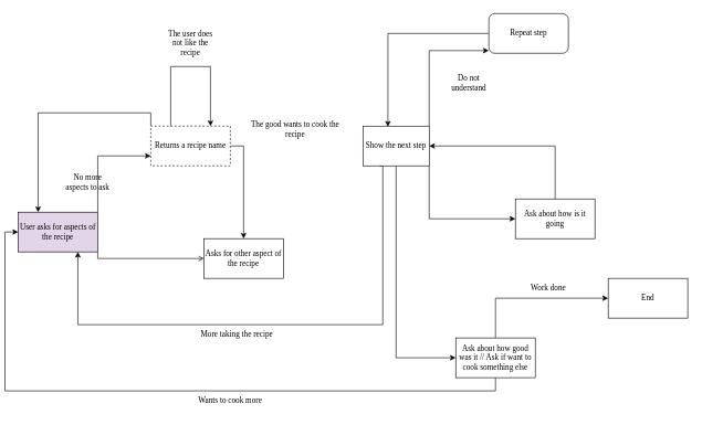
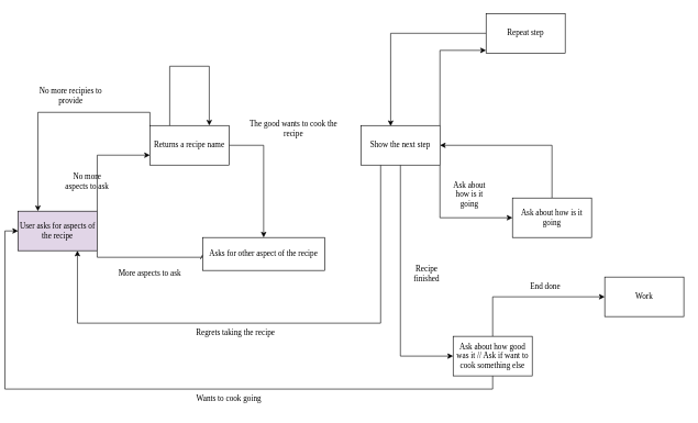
- <mxCell id="15" value="&lt;font face=&quot;Verdana&quot;&gt;Repeat step&lt;/font&gt;" style="whiteSpace=wrap;html=1;rounded=1;" vertex="1" parent="1"><mxGeometry x="730" y="20" width="120" height="60" as="geometry" /></mxCell>
+ <mxCell id="15" value="&lt;font face=&quot;Verdana&quot;&gt;Repeat step&lt;/font&gt;" style="rounded=0;whiteSpace=wrap;html=1;" vertex="1" parent="1"><mxGeometry x="730" y="20" width="120" height="60" as="geometry" /></mxCell>
- <mxCell id="24" value="The user does not like the recipe" style="text;html=1;strokeColor=none;fillColor=none;align=center;verticalAlign=middle;whiteSpace=wrap;rounded=0;fontFamily=Verdana;" vertex="1" parent="1"><mxGeometry x="240" y="50" width="80" height="30" as="geometry" /></mxCell>
- <mxCell id="27" value="Do not understand" style="text;html=1;strokeColor=none;fillColor=none;align=center;verticalAlign=middle;whiteSpace=wrap;rounded=0;fontFamily=Verdana;" vertex="1" parent="1"><mxGeometry x="670" y="110" width="60" height="30" as="geometry" /></mxCell>
+ <mxCell id="25" value="No more recipies to provide" style="text;html=1;strokeColor=none;fillColor=none;align=center;verticalAlign=middle;whiteSpace=wrap;rounded=0;fontFamily=Verdana;" vertex="1" parent="1"><mxGeometry x="40" y="130" width="120" height="30" as="geometry" /></mxCell>
- <mxCell id="7" value="&lt;font face=&quot;Verdana&quot;&gt;Returns a recipe name&lt;/font&gt;" style="rounded=0;whiteSpace=wrap;html=1;dashed=1;" vertex="1" parent="1"><mxGeometry x="220" y="190" width="120" height="60" as="geometry" /></mxCell>
+ <mxCell id="7" value="&lt;font face=&quot;Verdana&quot;&gt;Returns a recipe name&lt;/font&gt;" style="rounded=0;whiteSpace=wrap;html=1;" vertex="1" parent="1"><mxGeometry x="220" y="190" width="120" height="60" as="geometry" /></mxCell>
- <mxCell id="13" value="&lt;font face=&quot;Verdana&quot;&gt;Show the next step&lt;/font&gt;" style="rounded=0;whiteSpace=wrap;html=1;" vertex="1" parent="1"><mxGeometry x="540" y="190" width="100" height="60" as="geometry" /></mxCell>
+ <mxCell id="13" value="&lt;font face=&quot;Verdana&quot;&gt;Show the next step&lt;/font&gt;" style="rounded=0;whiteSpace=wrap;html=1;" vertex="1" parent="1"><mxGeometry x="540" y="190" width="120" height="60" as="geometry" /></mxCell>
+ <mxCell id="28" value="Ask about how is it going" style="text;html=1;strokeColor=none;fillColor=none;align=center;verticalAlign=middle;whiteSpace=wrap;rounded=0;fontFamily=Verdana;" vertex="1" parent="1"><mxGeometry x="670" y="280" width="70" height="30" as="geometry" /></mxCell>
- <mxCell id="8" value="&lt;font face=&quot;Verdana&quot;&gt;Asks for other aspect of the recipe&lt;/font&gt;" style="rounded=0;whiteSpace=wrap;html=1;" vertex="1" parent="1"><mxGeometry x="300" y="360" width="120" height="60" as="geometry" /></mxCell>
+ <mxCell id="8" value="&lt;font face=&quot;Verdana&quot;&gt;Asks for other aspect of the recipe&lt;/font&gt;" style="rounded=0;whiteSpace=wrap;html=1;" vertex="1" parent="1"><mxGeometry x="300" y="360" width="185" height="50" as="geometry" /></mxCell>
+ <mxCell id="21" value="More aspects to ask" style="text;html=1;strokeColor=none;fillColor=none;align=center;verticalAlign=middle;whiteSpace=wrap;rounded=0;fontFamily=Verdana;" vertex="1" parent="1"><mxGeometry x="170" y="400" width="100" height="30" as="geometry" /></mxCell>
+ <mxCell id="29" value="Recipe finished" style="text;html=1;strokeColor=none;fillColor=none;align=center;verticalAlign=middle;whiteSpace=wrap;rounded=0;fontFamily=Verdana;" vertex="1" parent="1"><mxGeometry x="610" y="400" width="60" height="30" as="geometry" /></mxCell>
- <mxCell id="31" value="Work done" style="text;html=1;strokeColor=none;fillColor=none;align=center;verticalAlign=middle;whiteSpace=wrap;rounded=0;fontFamily=Verdana;" vertex="1" parent="1"><mxGeometry x="770" y="420" width="100" height="30" as="geometry" /></mxCell>
+ <mxCell id="31" value="End done" style="text;html=1;strokeColor=none;fillColor=none;align=center;verticalAlign=middle;whiteSpace=wrap;rounded=0;fontFamily=Verdana;" vertex="1" parent="1"><mxGeometry x="770" y="420" width="100" height="30" as="geometry" /></mxCell>
- <mxCell id="30" value="&lt;font face=&quot;Verdana&quot;&gt;End&lt;/font&gt;" style="rounded=0;whiteSpace=wrap;html=1;" vertex="1" parent="1"><mxGeometry x="910" y="420" width="120" height="60" as="geometry" /></mxCell>
+ <mxCell id="30" value="&lt;font face=&quot;Verdana&quot;&gt;Work&lt;/font&gt;" style="rounded=0;whiteSpace=wrap;html=1;" vertex="1" parent="1"><mxGeometry x="910" y="420" width="120" height="60" as="geometry" /></mxCell>
- <mxCell id="32" value="More taking the recipe" style="text;html=1;strokeColor=none;fillColor=none;align=center;verticalAlign=middle;whiteSpace=wrap;rounded=0;fontFamily=Verdana;" vertex="1" parent="1"><mxGeometry x="250" y="490" width="200" height="30" as="geometry" /></mxCell>
+ <mxCell id="32" value="Regrets taking the recipe" style="text;html=1;strokeColor=none;fillColor=none;align=center;verticalAlign=middle;whiteSpace=wrap;rounded=0;fontFamily=Verdana;" vertex="1" parent="1"><mxGeometry x="250" y="490" width="200" height="30" as="geometry" /></mxCell>
- <mxCell id="33" value="Wants to cook more" style="text;html=1;strokeColor=none;fillColor=none;align=center;verticalAlign=middle;whiteSpace=wrap;rounded=0;fontFamily=Verdana;" vertex="1" parent="1"><mxGeometry x="240" y="590" width="200" height="30" as="geometry" /></mxCell>
+ <mxCell id="33" value="Wants to cook going" style="text;html=1;strokeColor=none;fillColor=none;align=center;verticalAlign=middle;whiteSpace=wrap;rounded=0;fontFamily=Verdana;" vertex="1" parent="1"><mxGeometry x="240" y="590" width="200" height="30" as="geometry" /></mxCell>
